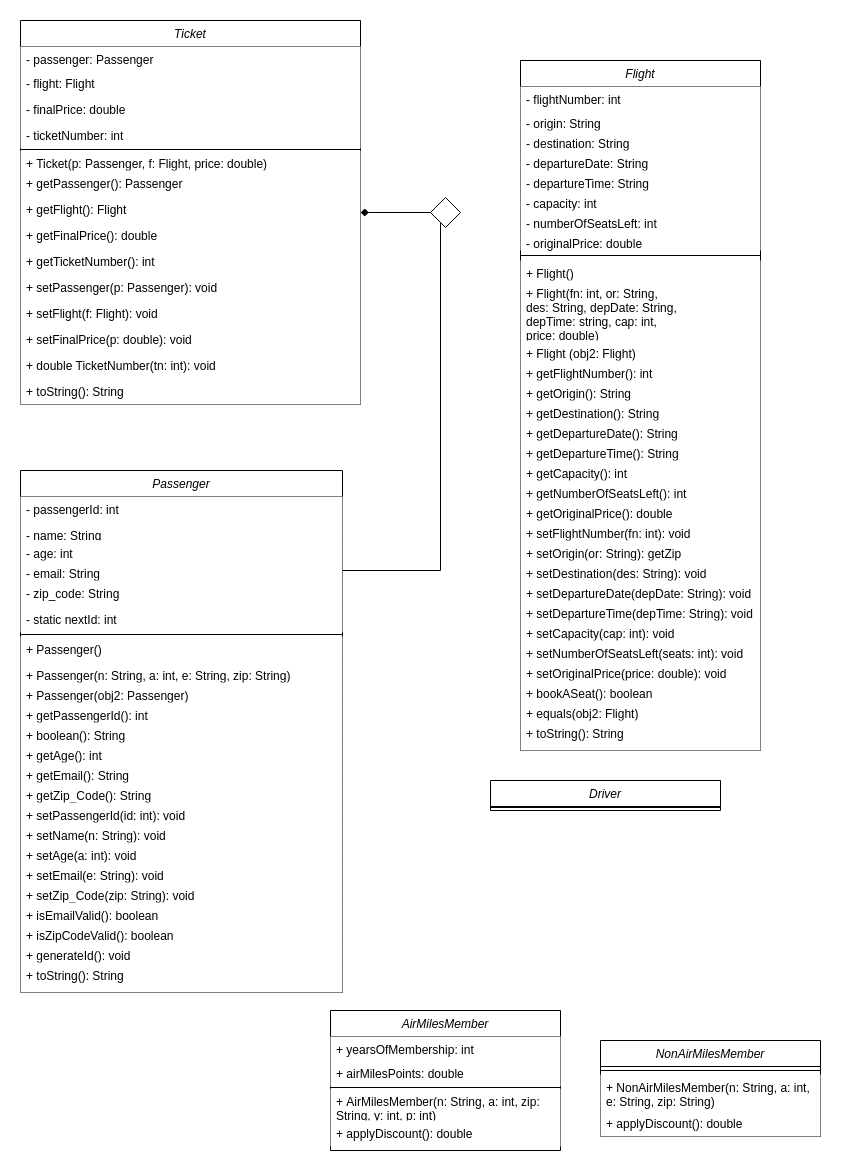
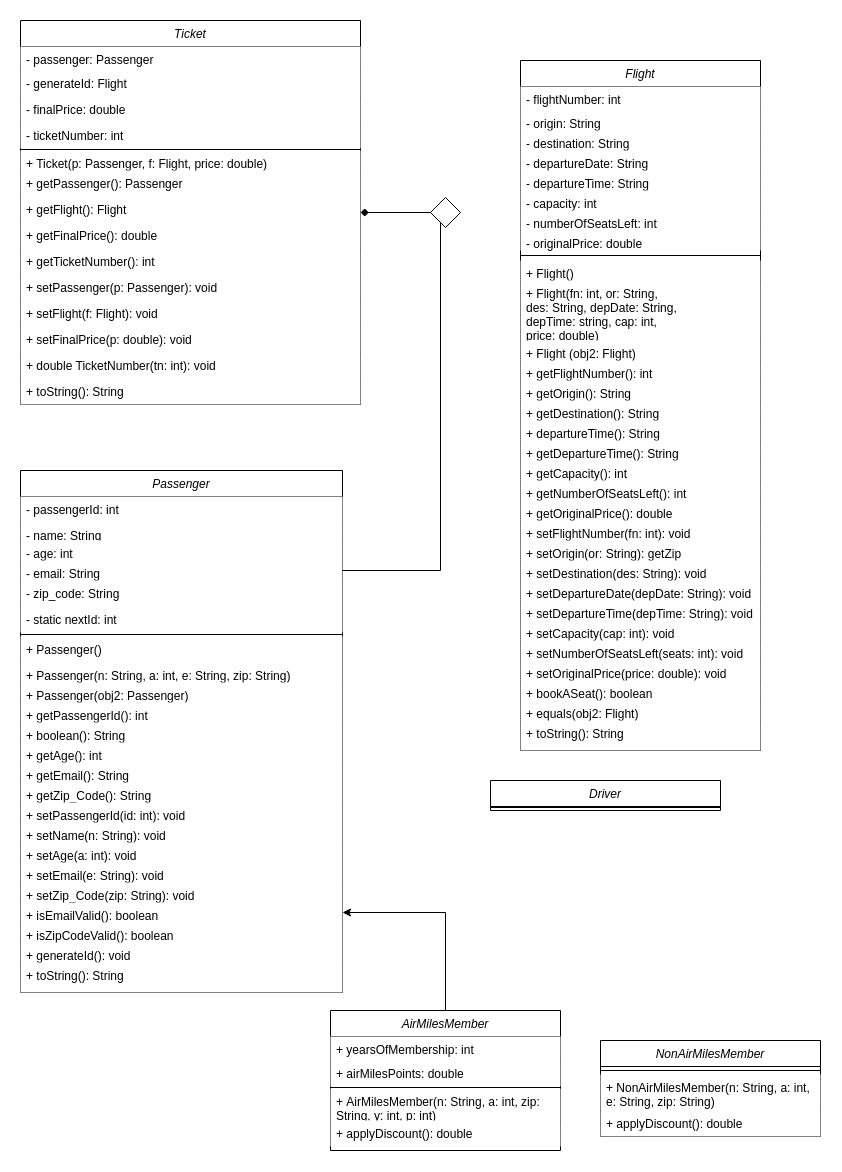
- <mxCell id="72" value="- flight: Flight" style="text;align=left;verticalAlign=top;spacingLeft=4;spacingRight=4;overflow=hidden;rotatable=0;points=[[0,0.5],[1,0.5]];portConstraint=eastwest;fillColor=#FFFFFF;" parent="70" vertex="1"><mxGeometry y="50" width="340" height="26" as="geometry" /></mxCell>
+ <mxCell id="72" value="- generateId: Flight" style="text;align=left;verticalAlign=top;spacingLeft=4;spacingRight=4;overflow=hidden;rotatable=0;points=[[0,0.5],[1,0.5]];portConstraint=eastwest;fillColor=#FFFFFF;" parent="70" vertex="1"><mxGeometry y="50" width="340" height="26" as="geometry" /></mxCell>
- <mxCell id="18" value="+ getDepartureDate(): String" style="text;align=left;verticalAlign=top;spacingLeft=4;spacingRight=4;overflow=hidden;rotatable=0;points=[[0,0.5],[1,0.5]];portConstraint=eastwest;fillColor=#FFFFFF;" parent="2" vertex="1"><mxGeometry y="360" width="240" height="20" as="geometry" /></mxCell>
+ <mxCell id="18" value="+ departureTime(): String" style="text;align=left;verticalAlign=top;spacingLeft=4;spacingRight=4;overflow=hidden;rotatable=0;points=[[0,0.5],[1,0.5]];portConstraint=eastwest;fillColor=#FFFFFF;" parent="2" vertex="1"><mxGeometry y="360" width="240" height="20" as="geometry" /></mxCell>
+ <mxCell id="38" style="edgeStyle=orthogonalEdgeStyle;rounded=0;orthogonalLoop=1;jettySize=auto;html=1;exitX=0.5;exitY=0;exitDx=0;exitDy=0;" edge="1" parent="1" source="39" target="66"><mxGeometry relative="1" as="geometry" /></mxCell>
